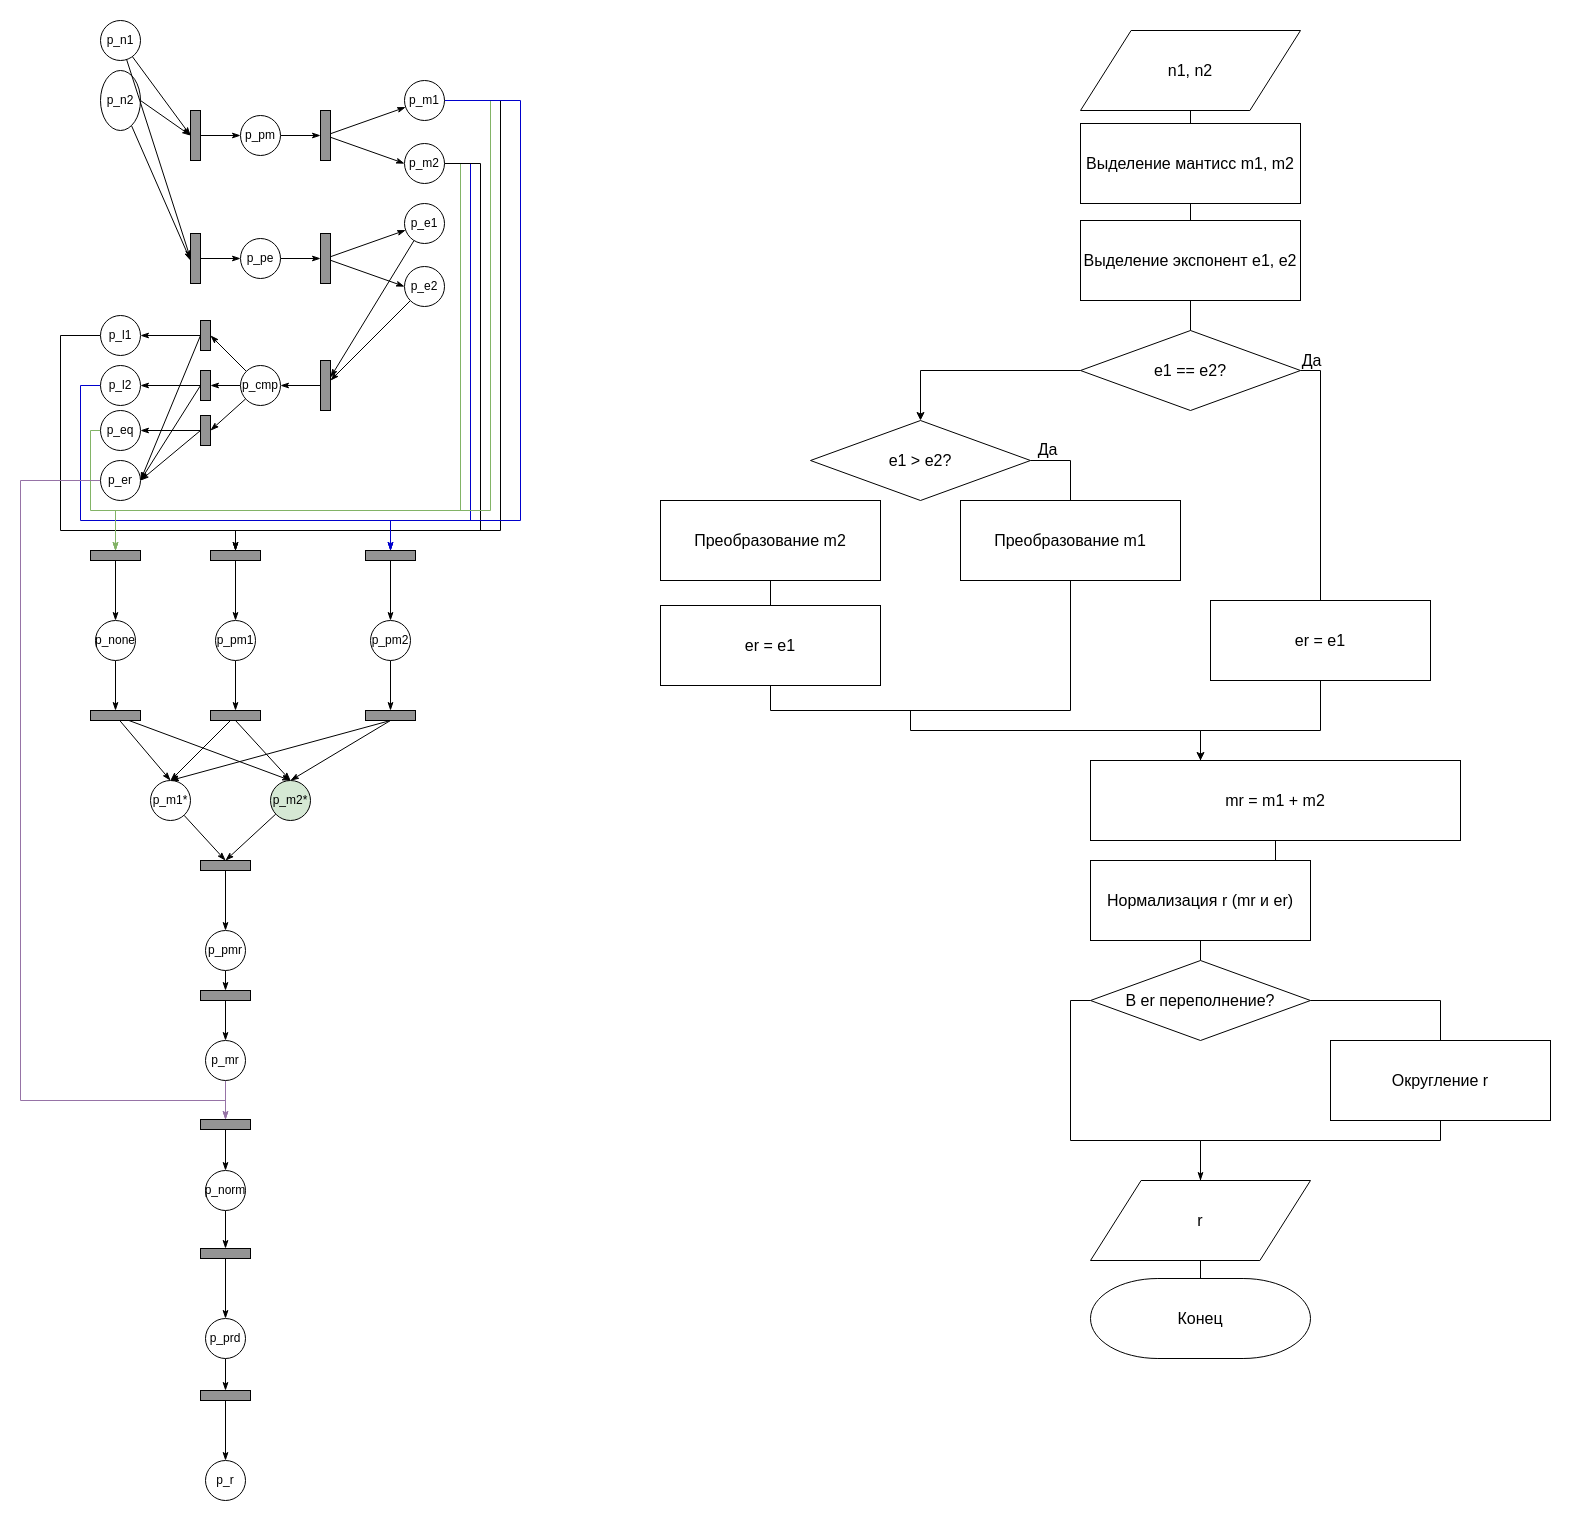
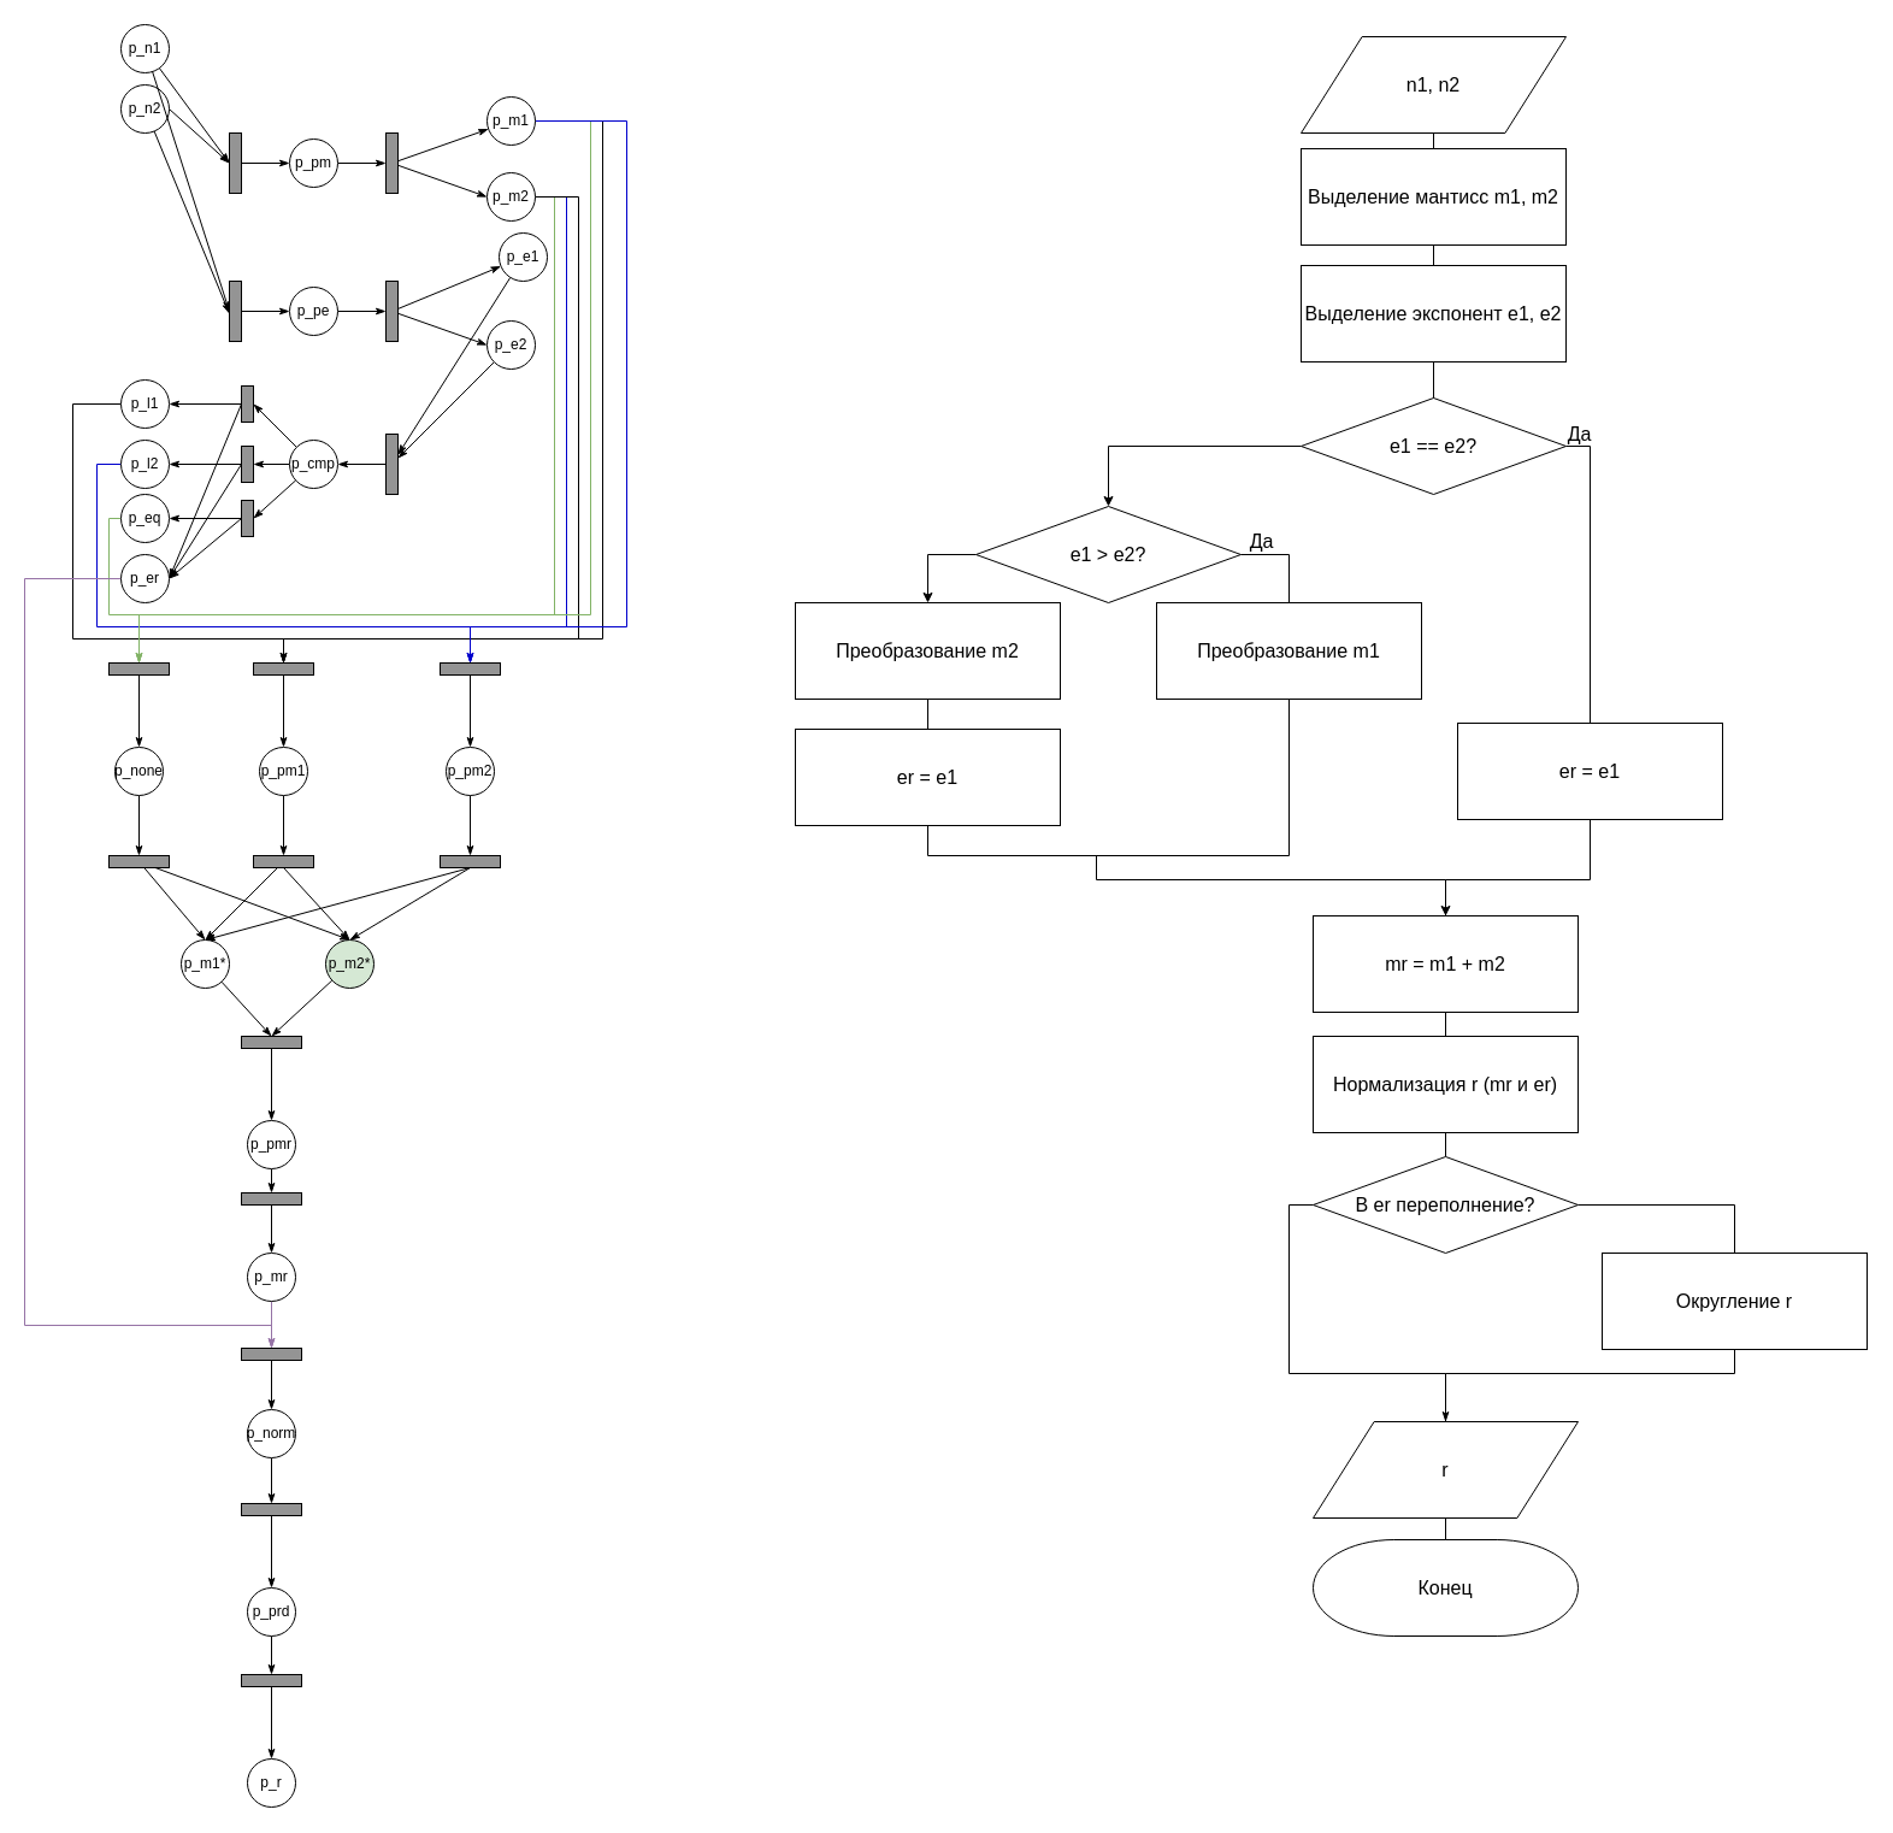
- <mxCell id="5" value="p_n2" style="ellipse;whiteSpace=wrap;html=1;aspect=fixed;" parent="1" vertex="1"><mxGeometry x="100" y="70" width="40" height="60" as="geometry" /></mxCell>
+ <mxCell id="5" value="p_n2" style="ellipse;whiteSpace=wrap;html=1;aspect=fixed;" parent="1" vertex="1"><mxGeometry x="100" y="70" width="40" height="40" as="geometry" /></mxCell>
- <mxCell id="67" value="p_e1" style="ellipse;whiteSpace=wrap;html=1;aspect=fixed;" parent="1" vertex="1"><mxGeometry x="404" y="203" width="40" height="40" as="geometry" /></mxCell>
+ <mxCell id="67" value="p_e1" style="ellipse;whiteSpace=wrap;html=1;aspect=fixed;" parent="1" vertex="1"><mxGeometry x="414" y="193" width="40" height="40" as="geometry" /></mxCell>
+ <mxCell id="22" style="edgeStyle=orthogonalEdgeStyle;rounded=0;orthogonalLoop=1;jettySize=auto;html=1;exitX=0;exitY=0.5;exitDx=0;exitDy=0;" parent="1" source="23" target="25" edge="1"><mxGeometry relative="1" as="geometry" /></mxCell>
- <mxCell id="28" value="mr = m1 + m2" style="rounded=0;whiteSpace=wrap;strokeWidth=1;fontFamily=Helvetica;fontSize=16;fontStyle=0;html=1;" parent="1" vertex="1"><mxGeometry x="1090" y="760" width="370" height="80" as="geometry" /></mxCell>
+ <mxCell id="28" value="mr = m1 + m2" style="rounded=0;whiteSpace=wrap;strokeWidth=1;fontFamily=Helvetica;fontSize=16;fontStyle=0;html=1;" parent="1" vertex="1"><mxGeometry x="1090" y="760" width="220" height="80" as="geometry" /></mxCell>
